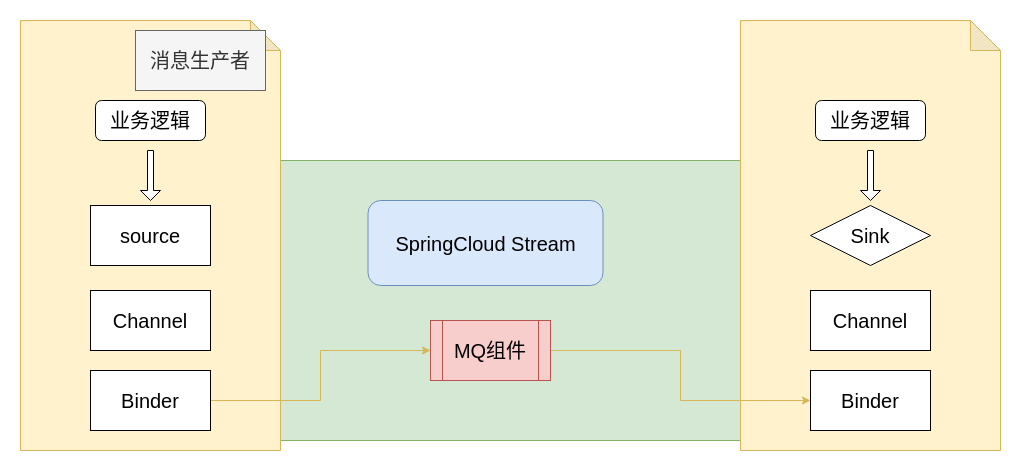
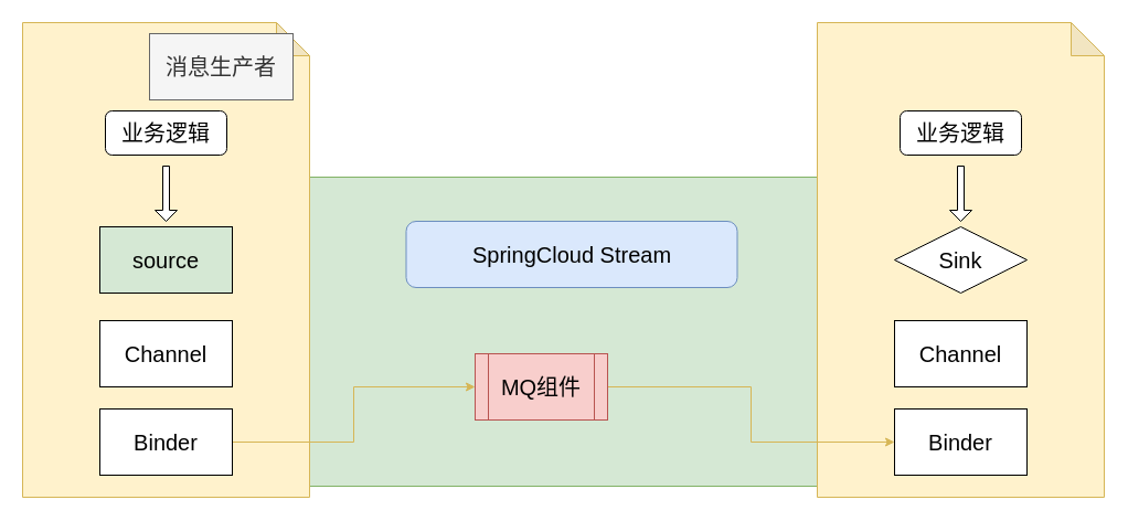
- <mxCell id="7" value="source" style="rounded=0;whiteSpace=wrap;html=1;fontSize=20;" vertex="1" parent="1"><mxGeometry x="90" y="205" width="120" height="60" as="geometry" /></mxCell>
+ <mxCell id="7" value="source" style="rounded=0;whiteSpace=wrap;html=1;fontSize=20;fillColor=#d5e8d4;" vertex="1" parent="1"><mxGeometry x="90" y="205" width="120" height="60" as="geometry" /></mxCell>
- <mxCell id="19" value="SpringCloud Stream" style="rounded=1;whiteSpace=wrap;html=1;shadow=0;fontSize=20;fillColor=#dae8fc;strokeColor=#6c8ebf;" vertex="1" parent="1"><mxGeometry x="367.5" y="200" width="235" height="85" as="geometry" /></mxCell>
+ <mxCell id="19" value="SpringCloud Stream" style="rounded=1;whiteSpace=wrap;html=1;shadow=0;fontSize=20;fillColor=#dae8fc;strokeColor=#6c8ebf;" vertex="1" parent="1"><mxGeometry x="367.5" y="200" width="300" height="60" as="geometry" /></mxCell>
